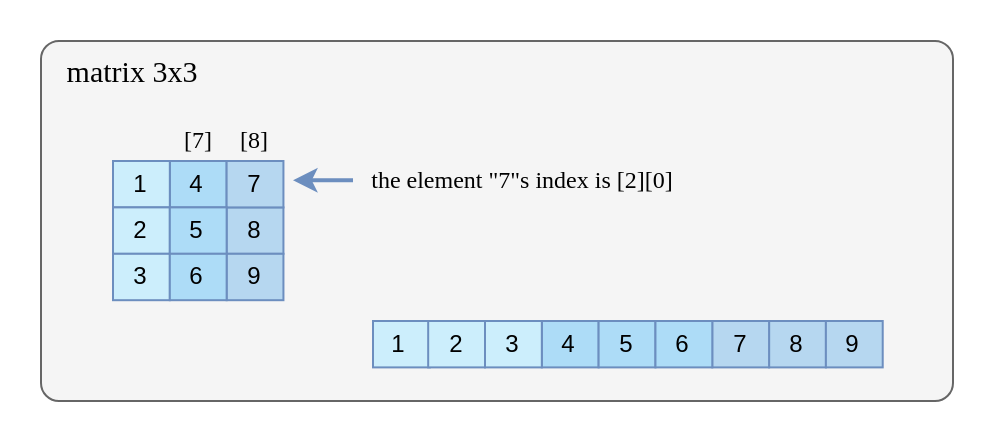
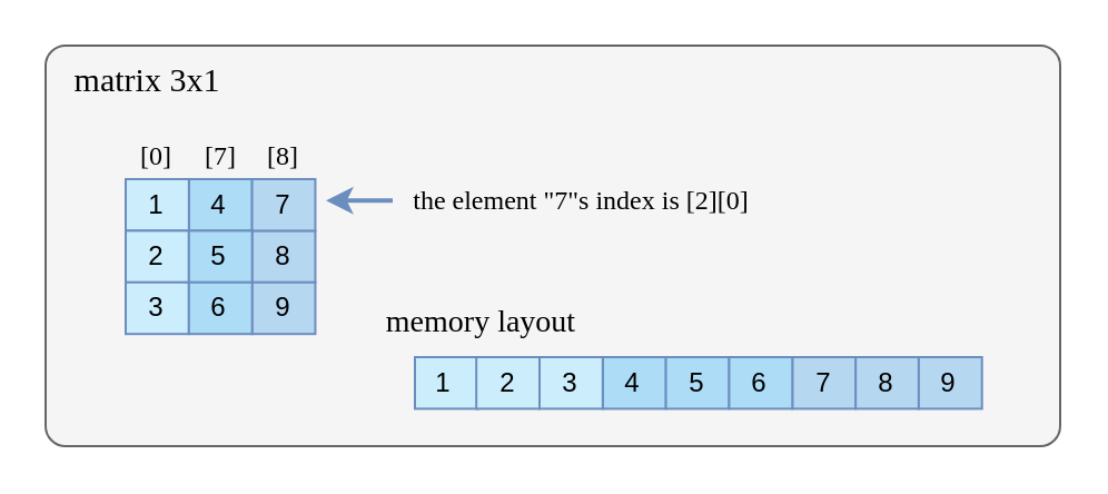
- <mxCell id="3" value="matrix 3x3" style="text;html=1;strokeColor=none;fillColor=none;align=center;verticalAlign=middle;whiteSpace=wrap;rounded=0;glass=0;fontColor=#000000;fontFamily=Times New Roman;strokeWidth=1;fontSize=15;" vertex="1" parent="1"><mxGeometry x="26" y="20" width="80" height="30" as="geometry" /></mxCell>
+ <mxCell id="3" value="matrix 3x1" style="text;html=1;strokeColor=none;fillColor=none;align=center;verticalAlign=middle;whiteSpace=wrap;rounded=0;glass=0;fontColor=#000000;fontFamily=Times New Roman;strokeWidth=1;fontSize=15;" vertex="1" parent="1"><mxGeometry x="26" y="20" width="80" height="30" as="geometry" /></mxCell>
+ <mxCell id="28" value="[0]" style="text;html=1;strokeColor=none;fillColor=none;align=center;verticalAlign=middle;whiteSpace=wrap;rounded=0;glass=0;fontFamily=Times New Roman;fontColor=#000000;" vertex="1" parent="9"><mxGeometry y="-20" width="28" height="20" as="geometry" /></mxCell>
+ <mxCell id="4" value="&lt;font style=&quot;font-size: 14px;&quot;&gt;memory layout&lt;/font&gt;" style="text;html=1;strokeColor=none;fillColor=none;align=center;verticalAlign=middle;whiteSpace=wrap;rounded=0;glass=0;fontFamily=Times New Roman;fontColor=#000000;" vertex="1" parent="1"><mxGeometry x="166" y="130" width="100" height="30" as="geometry" /></mxCell>
